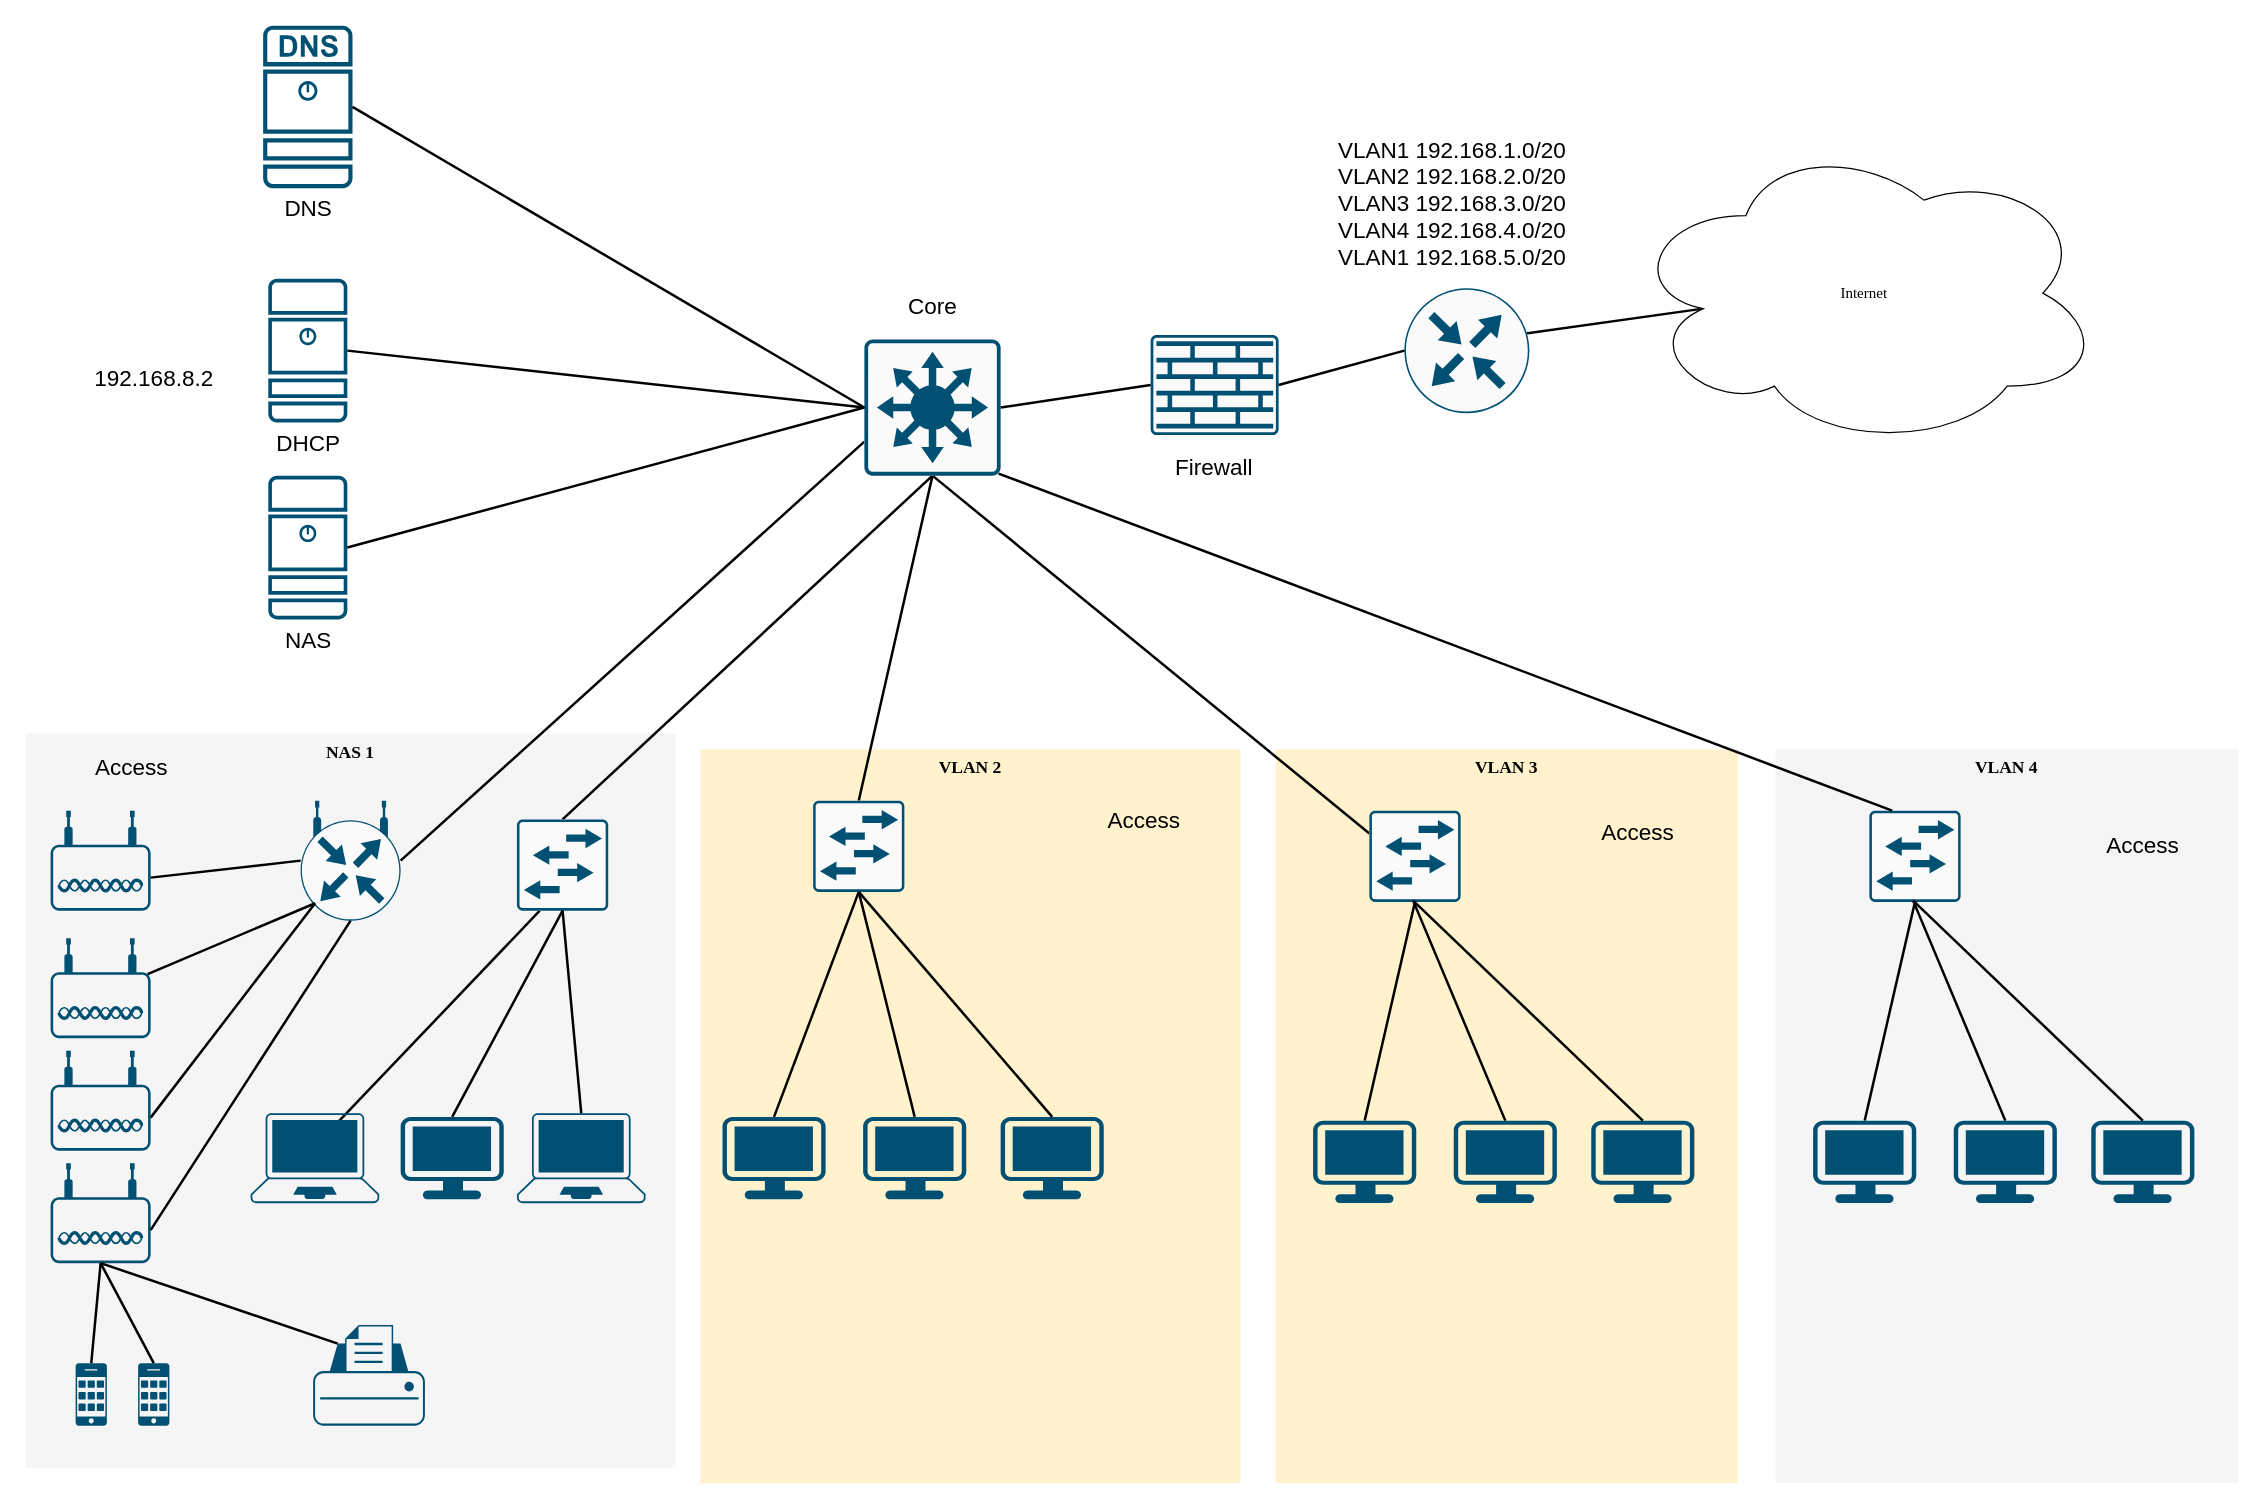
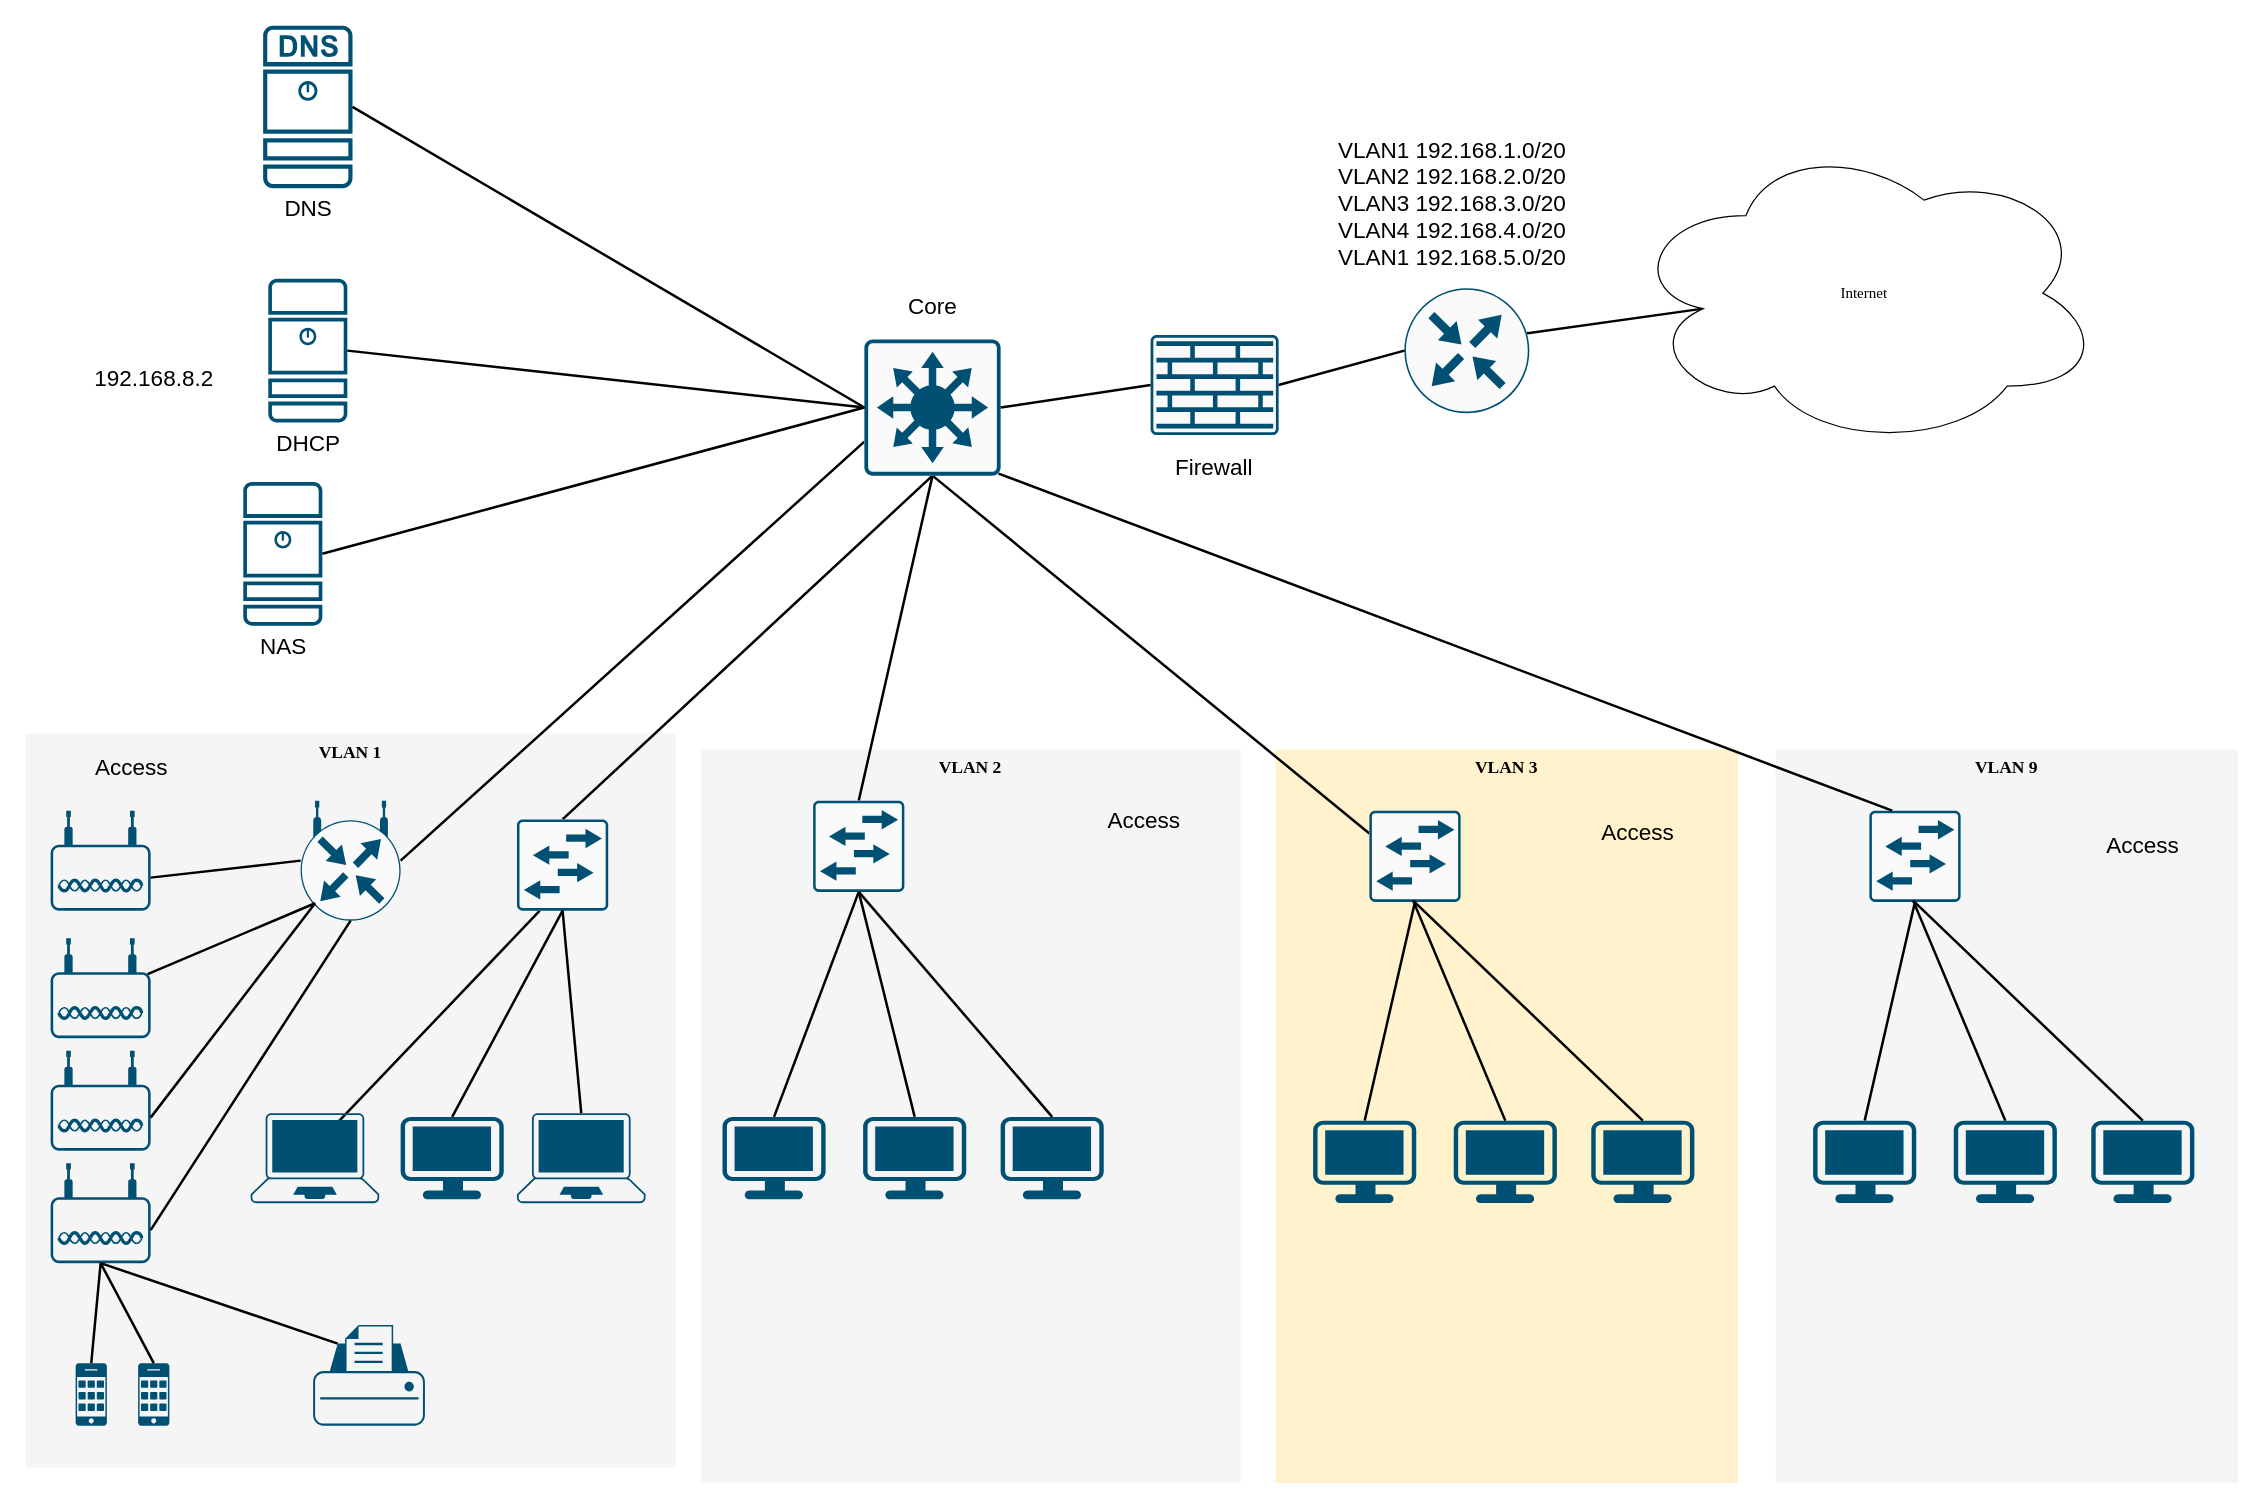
- <mxCell id="54" value="&lt;font style=&quot;font-size: 18px;&quot;&gt;NAS&lt;/font&gt;" style="sketch=0;points=[[0.015,0.015,0],[0.985,0.015,0],[0.985,0.985,0],[0.015,0.985,0],[0.25,0,0],[0.5,0,0],[0.75,0,0],[1,0.25,0],[1,0.5,0],[1,0.75,0],[0.75,1,0],[0.5,1,0],[0.25,1,0],[0,0.75,0],[0,0.5,0],[0,0.25,0]];verticalLabelPosition=bottom;html=1;verticalAlign=top;aspect=fixed;align=center;pointerEvents=1;shape=mxgraph.cisco19.server;fillColor=#005073;strokeColor=none;" vertex="1" parent="1"><mxGeometry x="214.13" y="380" width="63.25" height="115" as="geometry" /></mxCell>
+ <mxCell id="54" value="&lt;font style=&quot;font-size: 18px;&quot;&gt;NAS&lt;/font&gt;" style="sketch=0;points=[[0.015,0.015,0],[0.985,0.015,0],[0.985,0.985,0],[0.015,0.985,0],[0.25,0,0],[0.5,0,0],[0.75,0,0],[1,0.25,0],[1,0.5,0],[1,0.75,0],[0.75,1,0],[0.5,1,0],[0.25,1,0],[0,0.75,0],[0,0.5,0],[0,0.25,0]];verticalLabelPosition=bottom;html=1;verticalAlign=top;aspect=fixed;align=center;pointerEvents=1;shape=mxgraph.cisco19.server;fillColor=#005073;strokeColor=none;" vertex="1" parent="1"><mxGeometry x="194.13" y="385" width="63.25" height="115" as="geometry" /></mxCell>
- <mxCell id="4" value="NAS 1" style="whiteSpace=wrap;html=1;rounded=0;shadow=0;comic=0;strokeWidth=1;fontFamily=Verdana;fontSize=14;fillColor=#f5f5f5;strokeColor=none;fontStyle=1;verticalAlign=top;" parent="1" vertex="1"><mxGeometry x="20" y="586.5" width="520" height="587" as="geometry" /></mxCell>
+ <mxCell id="4" value="VLAN 1" style="whiteSpace=wrap;html=1;rounded=0;shadow=0;comic=0;strokeWidth=1;fontFamily=Verdana;fontSize=14;fillColor=#f5f5f5;strokeColor=none;fontStyle=1;verticalAlign=top;" parent="1" vertex="1"><mxGeometry x="20" y="586.5" width="520" height="587" as="geometry" /></mxCell>
- <mxCell id="56" value="VLAN 4" style="whiteSpace=wrap;html=1;rounded=0;shadow=0;comic=0;strokeWidth=1;fontFamily=Verdana;fontSize=14;fillColor=#f5f5f5;strokeColor=none;fontStyle=1;verticalAlign=top;" vertex="1" parent="1"><mxGeometry x="1420" y="599" width="370" height="587" as="geometry" /></mxCell>
+ <mxCell id="56" value="VLAN 9" style="whiteSpace=wrap;html=1;rounded=0;shadow=0;comic=0;strokeWidth=1;fontFamily=Verdana;fontSize=14;fillColor=#f5f5f5;strokeColor=none;fontStyle=1;verticalAlign=top;" vertex="1" parent="1"><mxGeometry x="1420" y="599" width="370" height="587" as="geometry" /></mxCell>
- <mxCell id="3" value="VLAN 2" style="whiteSpace=wrap;html=1;rounded=0;shadow=0;comic=0;strokeWidth=1;fontFamily=Verdana;fontSize=14;fillColor=#fff2cc;strokeColor=none;fontStyle=1;verticalAlign=top;" parent="1" vertex="1"><mxGeometry x="560" y="599" width="432" height="587" as="geometry" /></mxCell>
+ <mxCell id="3" value="VLAN 2" style="whiteSpace=wrap;html=1;rounded=0;shadow=0;comic=0;strokeWidth=1;fontFamily=Verdana;fontSize=14;fillColor=#f5f5f5;strokeColor=none;fontStyle=1;verticalAlign=top;" parent="1" vertex="1"><mxGeometry x="560" y="599" width="432" height="587" as="geometry" /></mxCell>
